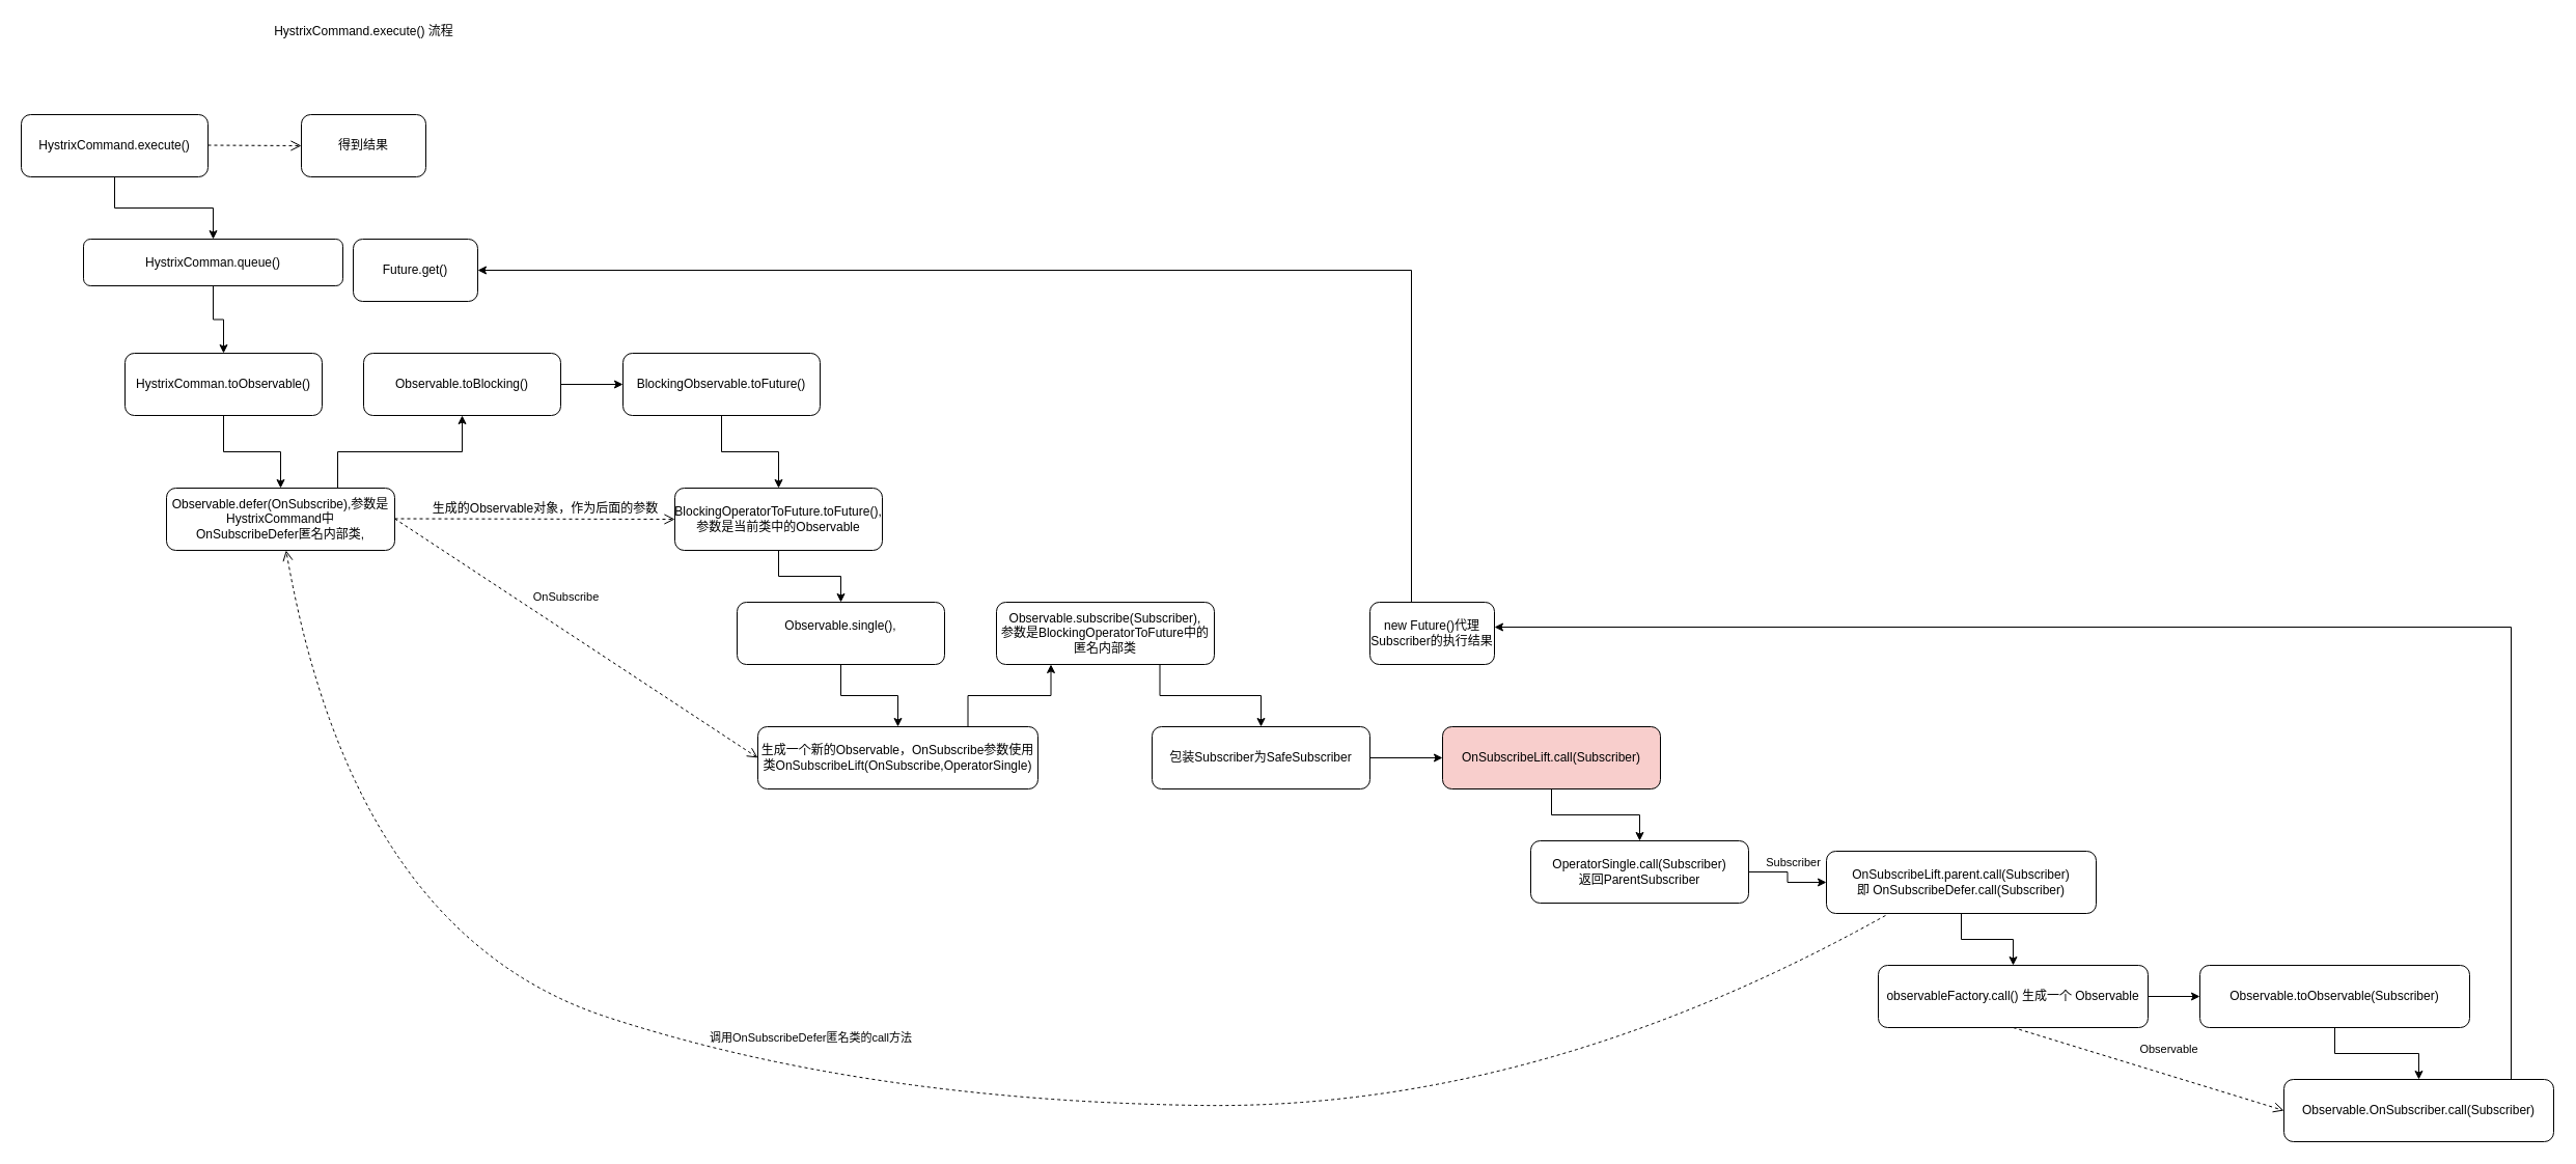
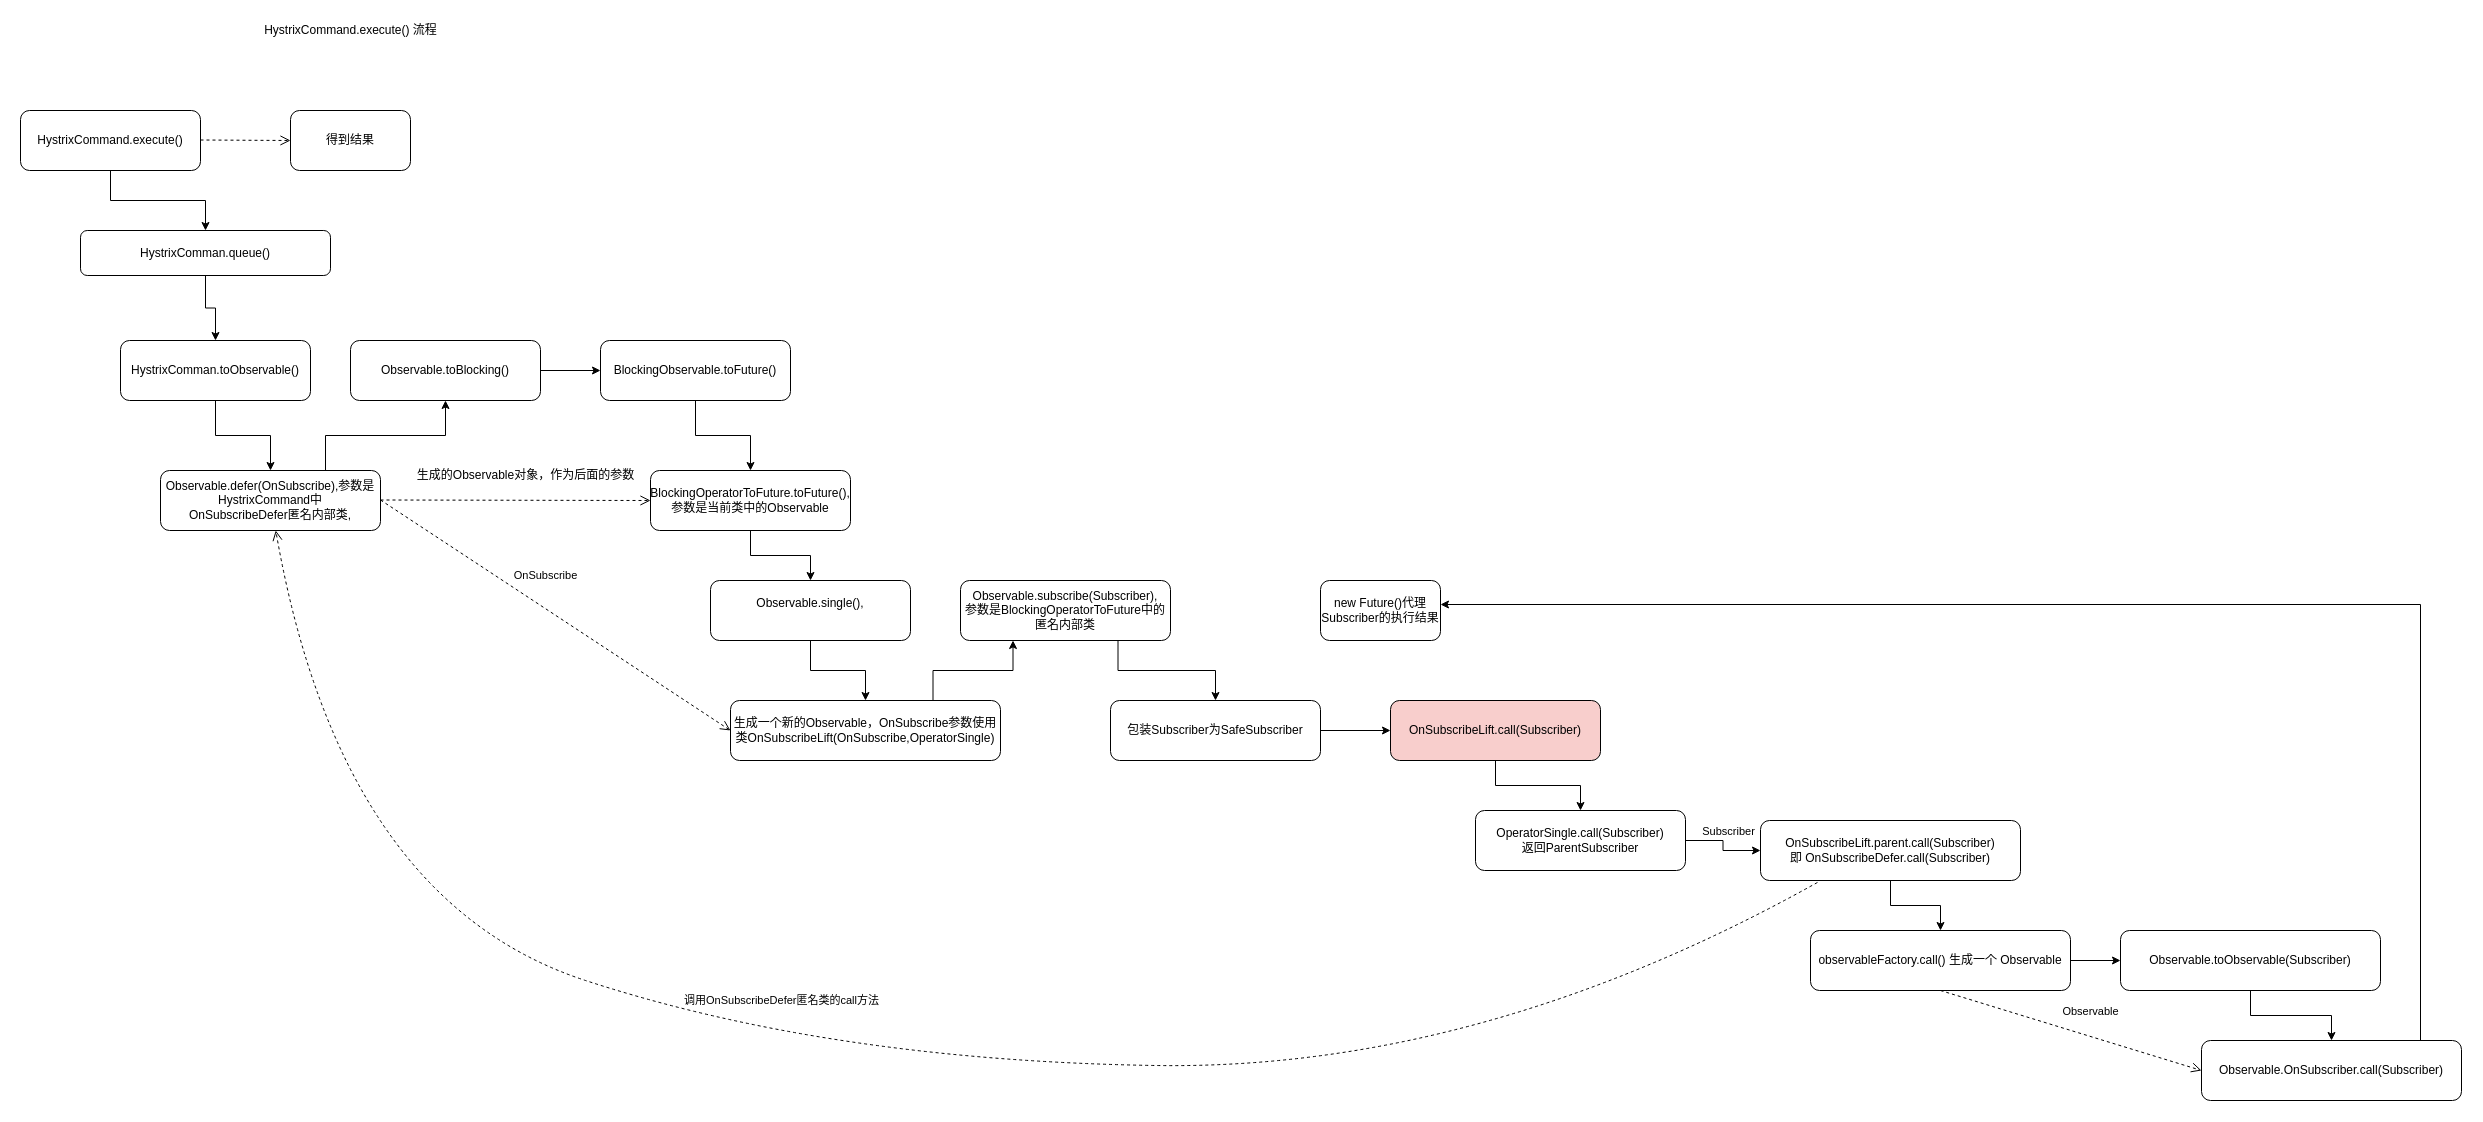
- <mxCell id="17" value="Future.get()" style="rounded=1;whiteSpace=wrap;html=1;" vertex="1" parent="1"><mxGeometry x="340" y="230" width="120" height="60" as="geometry" /></mxCell>
- <mxCell id="45" style="edgeStyle=orthogonalEdgeStyle;rounded=0;orthogonalLoop=1;jettySize=auto;html=1;entryX=1;entryY=0.5;entryDx=0;entryDy=0;" edge="1" parent="1" source="46" target="17"><mxGeometry relative="1" as="geometry"><mxPoint x="660" y="210" as="targetPoint" /><Array as="points"><mxPoint x="1360" y="260" /></Array></mxGeometry></mxCell>
- <mxCell id="15" value="生成的Observable对象，作为后面的参数" style="text;html=1;align=center;verticalAlign=middle;resizable=0;points=[];autosize=1;strokeColor=none;fillColor=none;" vertex="1" parent="1"><mxGeometry x="410" y="480" width="230" height="20" as="geometry" /></mxCell>
+ <mxCell id="15" value="生成的Observable对象，作为后面的参数" style="text;html=1;align=center;verticalAlign=middle;resizable=0;points=[];autosize=1;strokeColor=none;fillColor=none;" vertex="1" parent="1"><mxGeometry x="410" y="465" width="230" height="20" as="geometry" /></mxCell>
